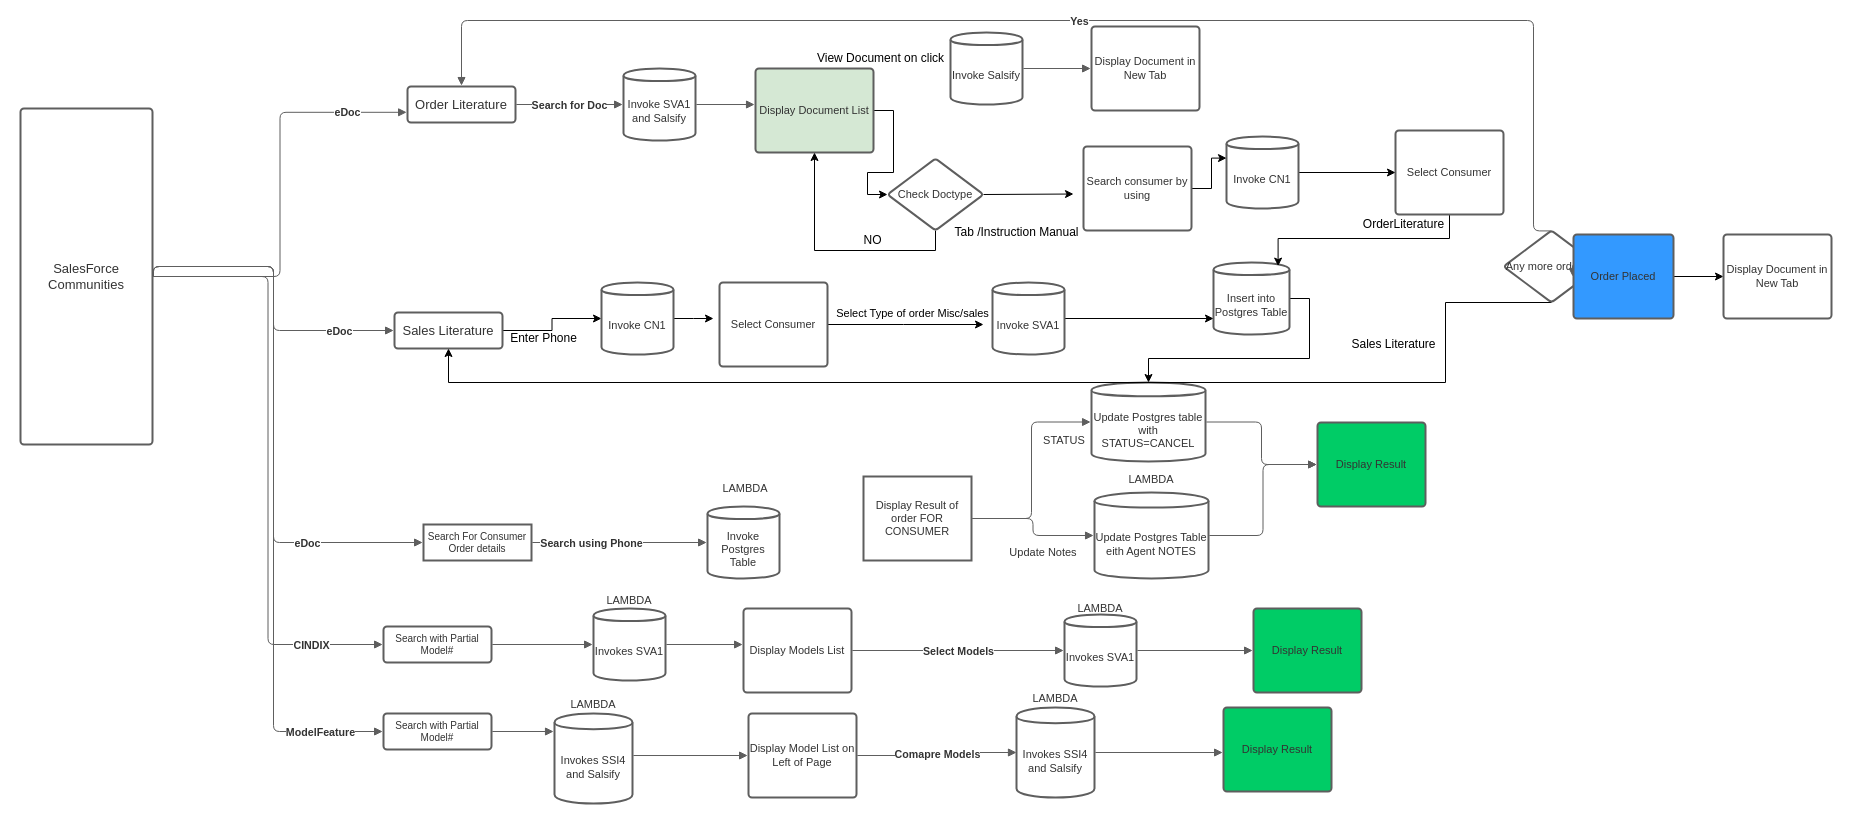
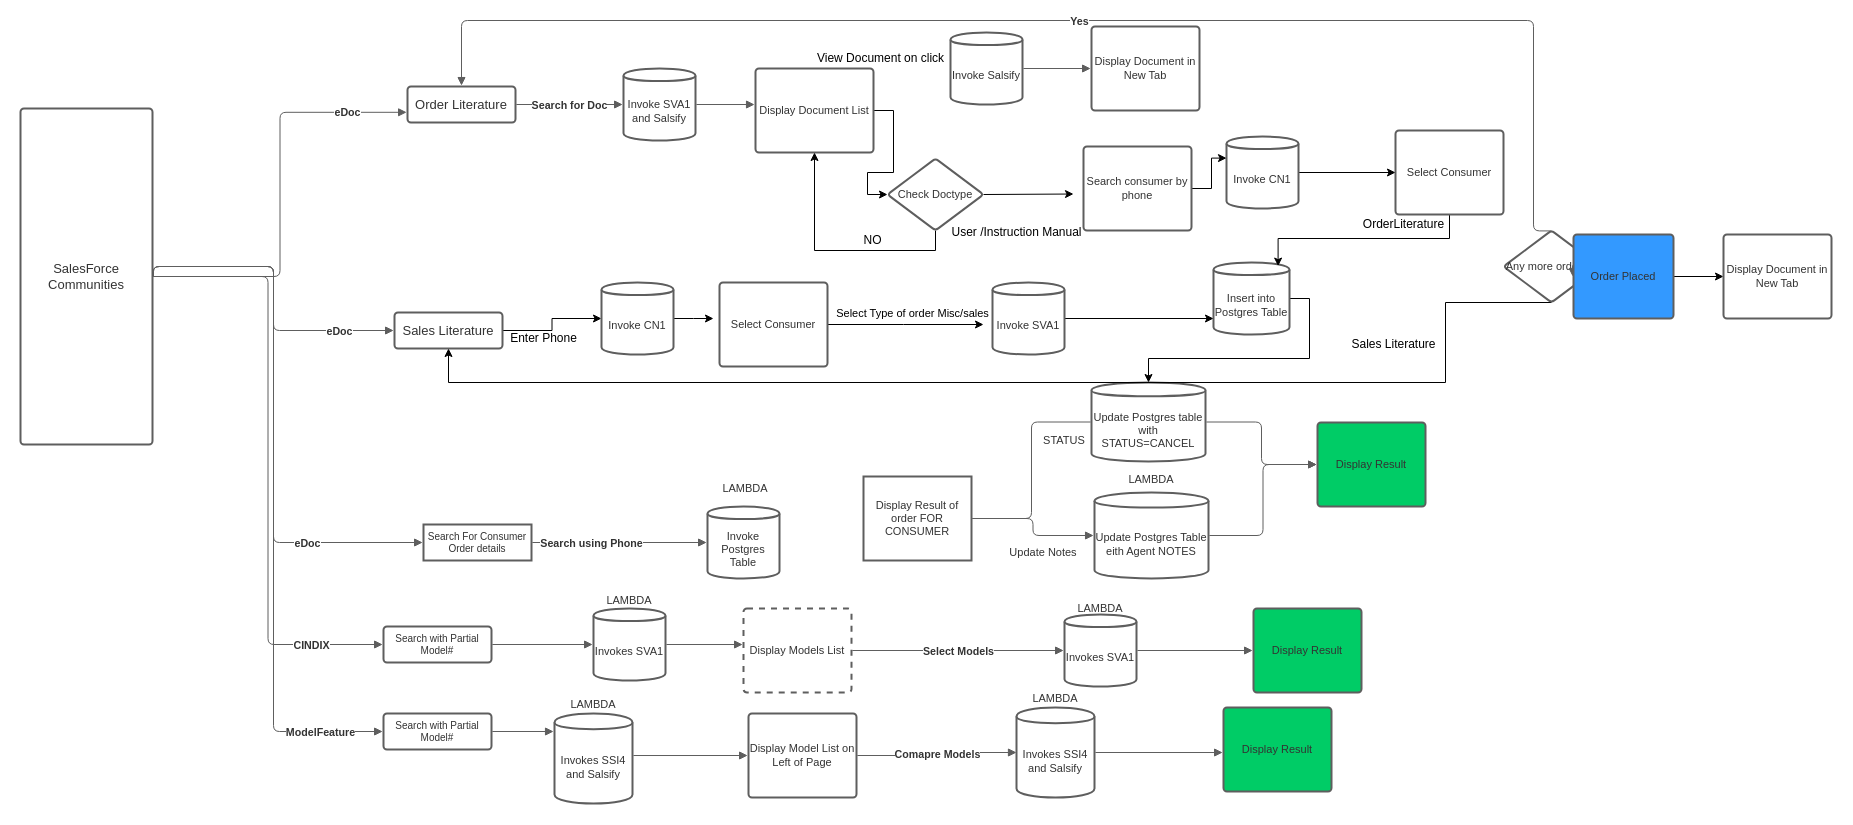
- <mxCell id="60" value="Display Document List" style="html=1;overflow=block;whiteSpace=wrap;whiteSpace=wrap;fontSize=11;fontColor=#333333;spacing=0;strokeColor=#5e5e5e;strokeOpacity=100;rounded=1;absoluteArcSize=1;arcSize=7;strokeWidth=2;fillColor=#d5e8d4;" vertex="1" zOrder="65" parent="1"><mxGeometry x="755" y="68" width="118" height="84" as="geometry" /></mxCell>
+ <mxCell id="60" value="Display Document List" style="html=1;overflow=block;whiteSpace=wrap;;whiteSpace=wrap;fontSize=11;fontColor=#333333;spacing=0;strokeColor=#5e5e5e;strokeOpacity=100;rounded=1;absoluteArcSize=1;arcSize=7;strokeWidth=2;" vertex="1" zOrder="65" parent="1"><mxGeometry x="755" y="68" width="118" height="84" as="geometry" /></mxCell>
- <mxCell id="98" value="Search consumer by using" style="html=1;overflow=block;whiteSpace=wrap;;whiteSpace=wrap;fontSize=11;fontColor=#333333;spacing=0;strokeColor=#5e5e5e;strokeOpacity=100;rounded=1;absoluteArcSize=1;arcSize=7;strokeWidth=2;" vertex="1" zOrder="74" parent="1"><mxGeometry x="1083" y="146" width="108" height="84" as="geometry" /></mxCell>
+ <mxCell id="98" value="Search consumer by phone" style="html=1;overflow=block;whiteSpace=wrap;;whiteSpace=wrap;fontSize=11;fontColor=#333333;spacing=0;strokeColor=#5e5e5e;strokeOpacity=100;rounded=1;absoluteArcSize=1;arcSize=7;strokeWidth=2;" vertex="1" zOrder="74" parent="1"><mxGeometry x="1083" y="146" width="108" height="84" as="geometry" /></mxCell>
- <mxCell id="95" value="Tab /Instruction Manual" style="text;html=1;align=center;verticalAlign=middle;resizable=0;points=[];autosize=1;" vertex="1" parent="1"><mxGeometry x="941" y="222" width="150" height="20" as="geometry" /></mxCell>
+ <mxCell id="95" value="User /Instruction Manual" style="text;html=1;align=center;verticalAlign=middle;resizable=0;points=[];autosize=1;" vertex="1" parent="1"><mxGeometry x="941" y="222" width="150" height="20" as="geometry" /></mxCell>
- <mxCell id="35" value="" style="html=1;jettySize=18;whiteSpace=wrap;fontSize=11;strokeColor=#5E5E5E;rounded=1;arcSize=12;edgeStyle=orthogonalEdgeStyle;startArrow=none;;endArrow=block;endFill=1;;exitX=1.008;exitY=0.5;exitPerimeter=0;entryX=-0.008;entryY=0.5;entryPerimeter=0;" edge="1" parent="1" source="34" target="54"><mxGeometry width="100" height="100" relative="1" as="geometry"><Array as="points" /></mxGeometry></mxCell>
+ <mxCell id="35" value="" style="html=1;jettySize=18;whiteSpace=wrap;fontSize=11;strokeColor=#5E5E5E;rounded=1;arcSize=12;edgeStyle=orthogonalEdgeStyle;startArrow=none;endArrow=none;endFill=1;exitX=1.008;exitY=0.5;exitPerimeter=0;entryX=-0.008;entryY=0.5;entryPerimeter=0;" edge="1" parent="1" source="34" target="54"><mxGeometry width="100" height="100" relative="1" as="geometry"><Array as="points" /></mxGeometry></mxCell>
- <mxCell id="20" value="Display Models List" style="html=1;overflow=block;whiteSpace=wrap;;whiteSpace=wrap;fontSize=11;fontColor=#333333;spacing=0;strokeColor=#5e5e5e;strokeOpacity=100;rounded=1;absoluteArcSize=1;arcSize=7;strokeWidth=2;" vertex="1" zOrder="15" parent="1"><mxGeometry x="743" y="608" width="108" height="84" as="geometry" /></mxCell>
+ <mxCell id="20" value="Display Models List" style="html=1;overflow=block;whiteSpace=wrap;whiteSpace=wrap;fontSize=11;fontColor=#333333;spacing=0;strokeColor=#5e5e5e;strokeOpacity=100;rounded=1;absoluteArcSize=1;arcSize=7;strokeWidth=2;dashed=1;" vertex="1" zOrder="15" parent="1"><mxGeometry x="743" y="608" width="108" height="84" as="geometry" /></mxCell>
